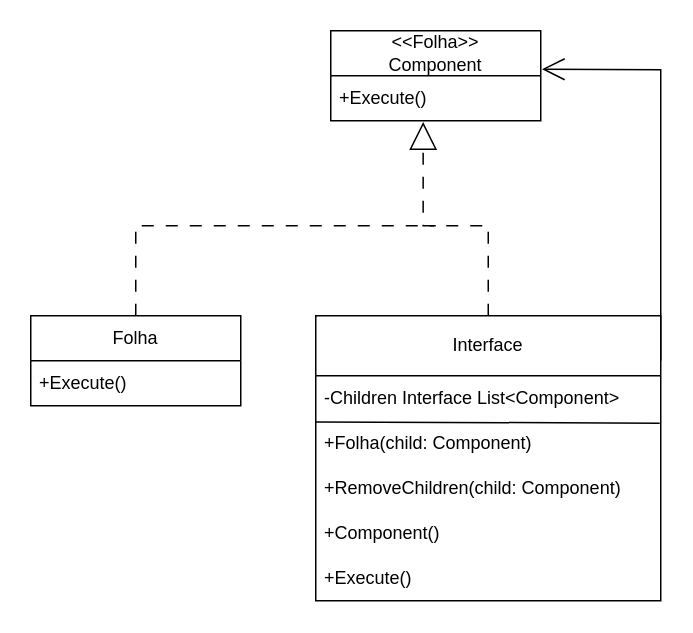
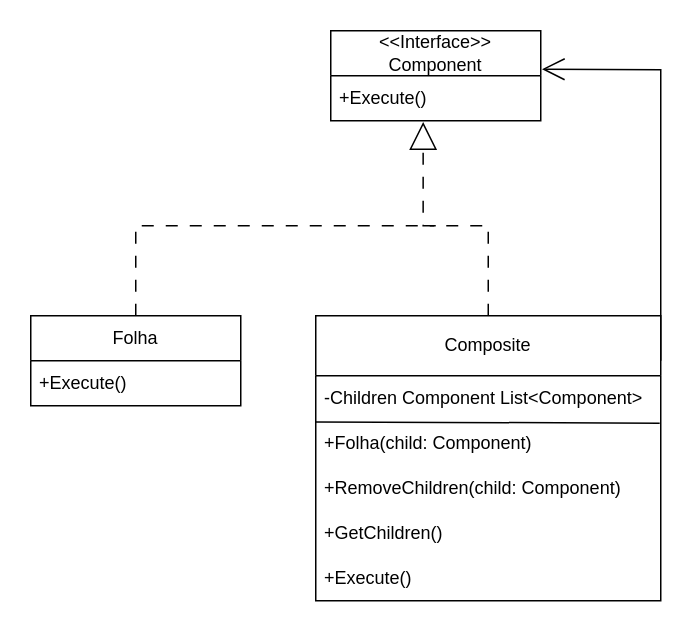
- <mxCell id="2" value="&amp;lt;&amp;lt;Folha&amp;gt;&amp;gt;&lt;br&gt;Component" style="swimlane;fontStyle=0;childLayout=stackLayout;horizontal=1;startSize=30;horizontalStack=0;resizeParent=1;resizeParentMax=0;resizeLast=0;collapsible=1;marginBottom=0;whiteSpace=wrap;html=1;" vertex="1" parent="1"><mxGeometry x="220" y="20" width="140" height="60" as="geometry" /></mxCell>
+ <mxCell id="2" value="&amp;lt;&amp;lt;Interface&amp;gt;&amp;gt;&lt;br&gt;Component" style="swimlane;fontStyle=0;childLayout=stackLayout;horizontal=1;startSize=30;horizontalStack=0;resizeParent=1;resizeParentMax=0;resizeLast=0;collapsible=1;marginBottom=0;whiteSpace=wrap;html=1;" vertex="1" parent="1"><mxGeometry x="220" y="20" width="140" height="60" as="geometry" /></mxCell>
- <mxCell id="5" value="Interface" style="swimlane;fontStyle=0;childLayout=stackLayout;horizontal=1;startSize=40;horizontalStack=0;resizeParent=1;resizeParentMax=0;resizeLast=0;collapsible=1;marginBottom=0;whiteSpace=wrap;html=1;" vertex="1" parent="1"><mxGeometry x="210" y="210" width="230" height="190" as="geometry" /></mxCell>
+ <mxCell id="5" value="Composite" style="swimlane;fontStyle=0;childLayout=stackLayout;horizontal=1;startSize=40;horizontalStack=0;resizeParent=1;resizeParentMax=0;resizeLast=0;collapsible=1;marginBottom=0;whiteSpace=wrap;html=1;" vertex="1" parent="1"><mxGeometry x="210" y="210" width="230" height="190" as="geometry" /></mxCell>
- <mxCell id="6" value="-Children Interface List&amp;lt;Component&amp;gt;" style="text;strokeColor=none;fillColor=none;align=left;verticalAlign=middle;spacingLeft=4;spacingRight=4;overflow=hidden;points=[[0,0.5],[1,0.5]];portConstraint=eastwest;rotatable=0;whiteSpace=wrap;html=1;" vertex="1" parent="5"><mxGeometry y="40" width="230" height="30" as="geometry" /></mxCell>
+ <mxCell id="6" value="-Children Component List&amp;lt;Component&amp;gt;" style="text;strokeColor=none;fillColor=none;align=left;verticalAlign=middle;spacingLeft=4;spacingRight=4;overflow=hidden;points=[[0,0.5],[1,0.5]];portConstraint=eastwest;rotatable=0;whiteSpace=wrap;html=1;" vertex="1" parent="5"><mxGeometry y="40" width="230" height="30" as="geometry" /></mxCell>
- <mxCell id="9" value="+Component()" style="text;strokeColor=none;fillColor=none;align=left;verticalAlign=middle;spacingLeft=4;spacingRight=4;overflow=hidden;points=[[0,0.5],[1,0.5]];portConstraint=eastwest;rotatable=0;whiteSpace=wrap;html=1;" vertex="1" parent="5"><mxGeometry y="130" width="230" height="30" as="geometry" /></mxCell>
+ <mxCell id="9" value="+GetChildren()" style="text;strokeColor=none;fillColor=none;align=left;verticalAlign=middle;spacingLeft=4;spacingRight=4;overflow=hidden;points=[[0,0.5],[1,0.5]];portConstraint=eastwest;rotatable=0;whiteSpace=wrap;html=1;" vertex="1" parent="5"><mxGeometry y="130" width="230" height="30" as="geometry" /></mxCell>
